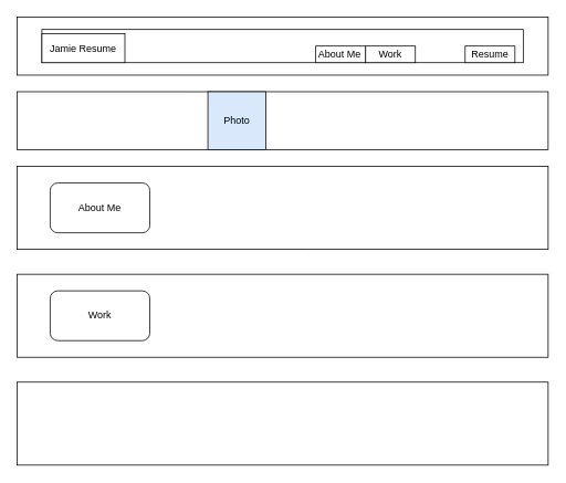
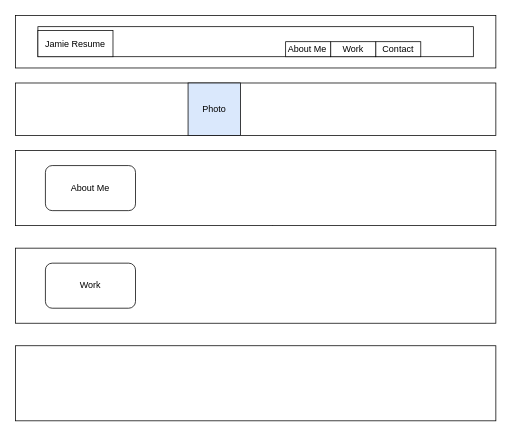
+ <mxCell id="12" value="Contact" style="rounded=0;whiteSpace=wrap;html=1;" parent="1" vertex="1"><mxGeometry x="500" y="55" width="60" height="20" as="geometry" /></mxCell>
- <mxCell id="11" value="Resume" style="rounded=0;whiteSpace=wrap;html=1;" parent="1" vertex="1"><mxGeometry x="560" y="55" width="60" height="20" as="geometry" /></mxCell>
